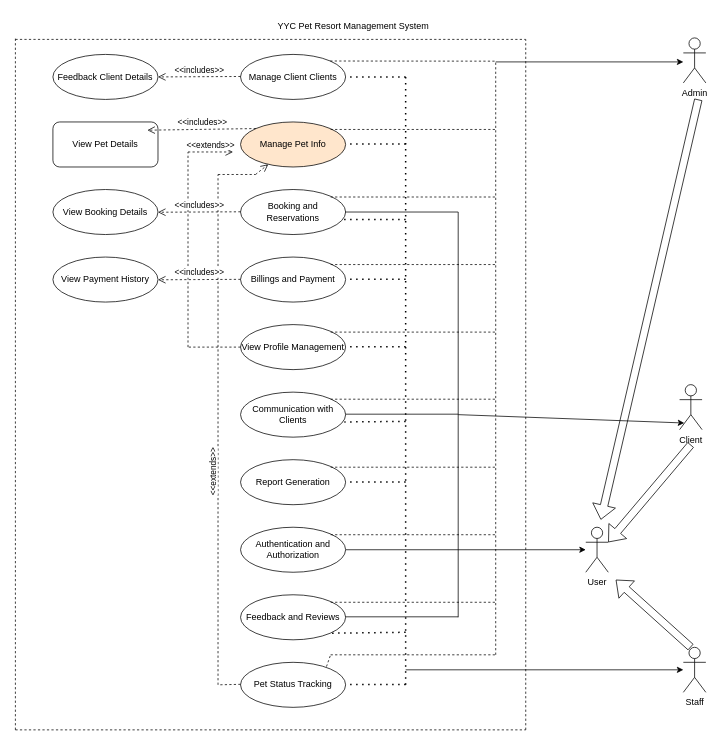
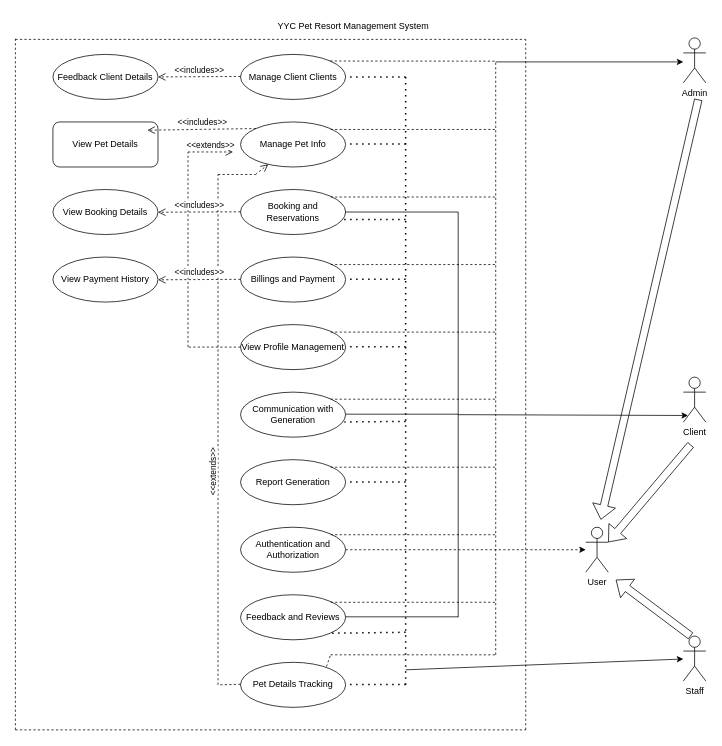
- <mxCell id="6" value="Manage Pet Info" style="ellipse;whiteSpace=wrap;html=1;fillColor=#ffe6cc;" vertex="1" parent="1"><mxGeometry x="320" y="162" width="140" height="60" as="geometry" /></mxCell>
+ <mxCell id="6" value="Manage Pet Info" style="ellipse;whiteSpace=wrap;html=1;" vertex="1" parent="1"><mxGeometry x="320" y="162" width="140" height="60" as="geometry" /></mxCell>
- <mxCell id="3" value="Client" style="shape=umlActor;verticalLabelPosition=bottom;verticalAlign=top;html=1;" vertex="1" parent="1"><mxGeometry x="905" y="512" width="30" height="60" as="geometry" /></mxCell>
+ <mxCell id="3" value="Client" style="shape=umlActor;verticalLabelPosition=bottom;verticalAlign=top;html=1;" vertex="1" parent="1"><mxGeometry x="910" y="502" width="30" height="60" as="geometry" /></mxCell>
- <mxCell id="10" value="Communication with Clients" style="ellipse;whiteSpace=wrap;html=1;" vertex="1" parent="1"><mxGeometry x="320" y="522" width="140" height="60" as="geometry" /></mxCell>
+ <mxCell id="10" value="Communication with Generation" style="ellipse;whiteSpace=wrap;html=1;" vertex="1" parent="1"><mxGeometry x="320" y="522" width="140" height="60" as="geometry" /></mxCell>
- <mxCell id="12" style="edgeStyle=orthogonalEdgeStyle;rounded=0;orthogonalLoop=1;jettySize=auto;html=1;" edge="1" parent="1" source="13" target="66"><mxGeometry relative="1" as="geometry" /></mxCell>
+ <mxCell id="12" style="edgeStyle=orthogonalEdgeStyle;rounded=0;orthogonalLoop=1;jettySize=auto;html=1;dashed=1;" edge="1" parent="1" source="13" target="66"><mxGeometry relative="1" as="geometry" /></mxCell>
- <mxCell id="2" value="Staff" style="shape=umlActor;verticalLabelPosition=bottom;verticalAlign=top;html=1;" vertex="1" parent="1"><mxGeometry x="910" y="862" width="30" height="60" as="geometry" /></mxCell>
+ <mxCell id="2" value="Staff" style="shape=umlActor;verticalLabelPosition=bottom;verticalAlign=top;html=1;" vertex="1" parent="1"><mxGeometry x="910" y="847" width="30" height="60" as="geometry" /></mxCell>
- <mxCell id="15" value="Pet Status Tracking" style="ellipse;whiteSpace=wrap;html=1;" vertex="1" parent="1"><mxGeometry x="320" y="882" width="140" height="60" as="geometry" /></mxCell>
+ <mxCell id="15" value="Pet Details Tracking" style="ellipse;whiteSpace=wrap;html=1;" vertex="1" parent="1"><mxGeometry x="320" y="882" width="140" height="60" as="geometry" /></mxCell>
